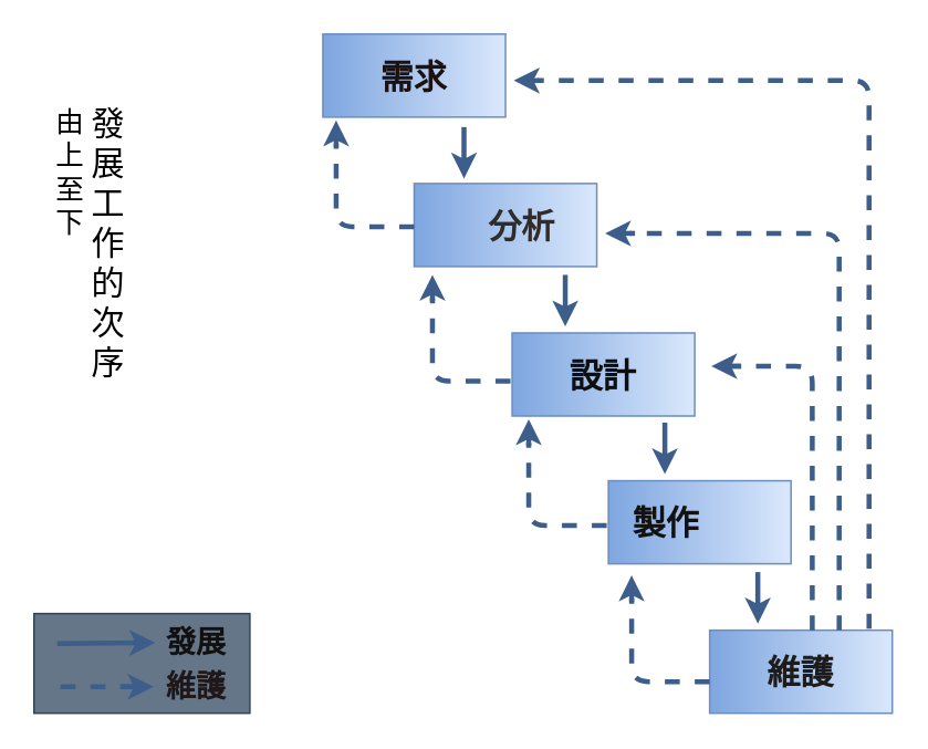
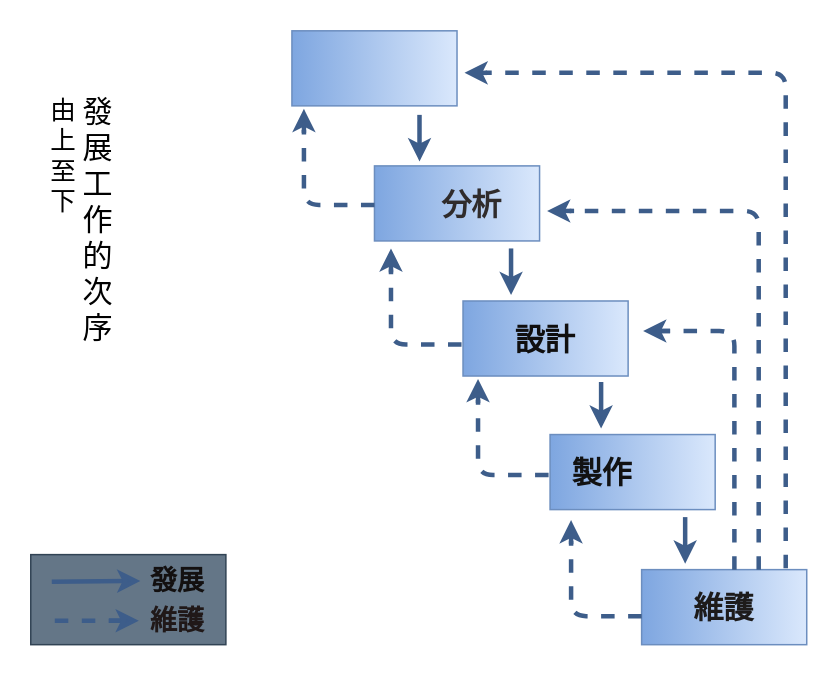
- <mxCell id="3" value="&lt;font style=&quot;font-size: 20px;&quot;&gt;需求&lt;/font&gt;" style="text;strokeColor=none;align=center;fillColor=none;html=1;verticalAlign=middle;whiteSpace=wrap;rounded=0;fontColor=#1c1212;fontStyle=1" vertex="1" parent="1"><mxGeometry x="219" y="30" width="60" height="30" as="geometry" /></mxCell>
